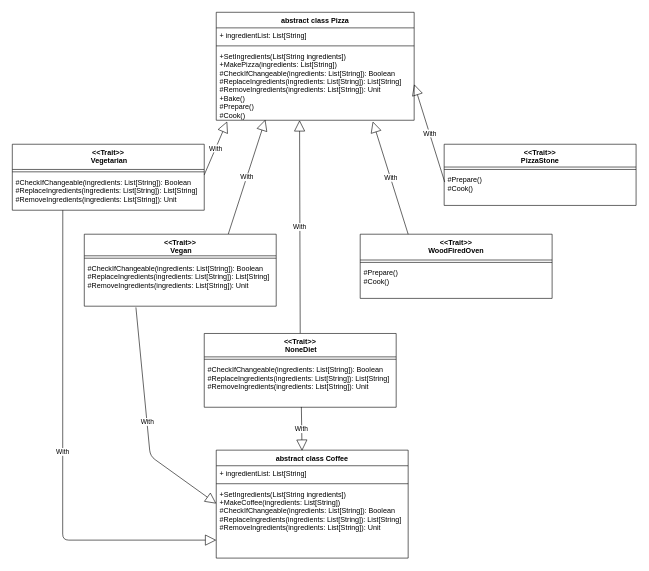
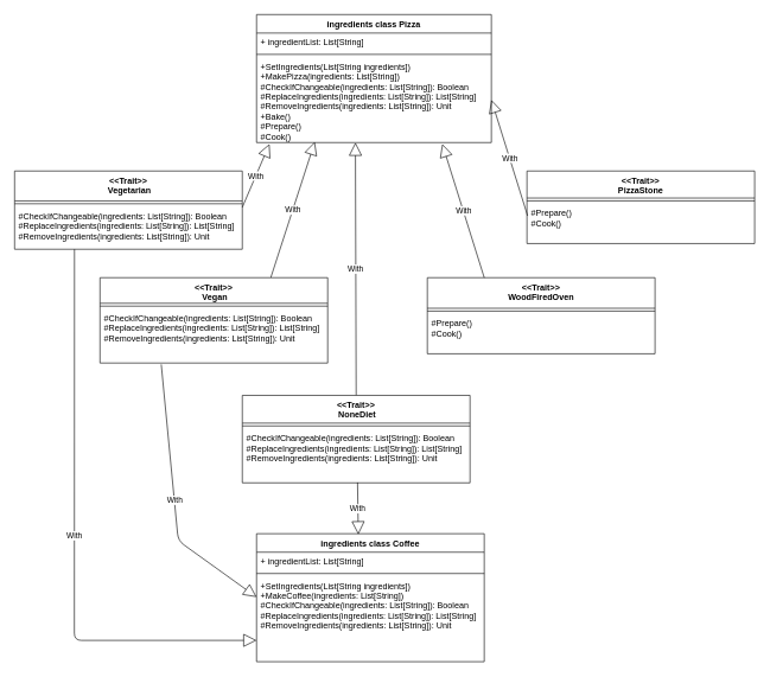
- <mxCell id="22" value="abstract class Pizza" style="swimlane;fontStyle=1;align=center;verticalAlign=top;childLayout=stackLayout;horizontal=1;startSize=26;horizontalStack=0;resizeParent=1;resizeParentMax=0;resizeLast=0;collapsible=1;marginBottom=0;" vertex="1" parent="1"><mxGeometry x="360" y="20" width="330" height="180" as="geometry" /></mxCell>
+ <mxCell id="22" value="ingredients class Pizza" style="swimlane;fontStyle=1;align=center;verticalAlign=top;childLayout=stackLayout;horizontal=1;startSize=26;horizontalStack=0;resizeParent=1;resizeParentMax=0;resizeLast=0;collapsible=1;marginBottom=0;" vertex="1" parent="1"><mxGeometry x="360" y="20" width="330" height="180" as="geometry" /></mxCell>
- <mxCell id="26" value="abstract class Coffee" style="swimlane;fontStyle=1;align=center;verticalAlign=top;childLayout=stackLayout;horizontal=1;startSize=26;horizontalStack=0;resizeParent=1;resizeParentMax=0;resizeLast=0;collapsible=1;marginBottom=0;" vertex="1" parent="1"><mxGeometry x="360" y="750" width="320" height="180" as="geometry" /></mxCell>
+ <mxCell id="26" value="ingredients class Coffee" style="swimlane;fontStyle=1;align=center;verticalAlign=top;childLayout=stackLayout;horizontal=1;startSize=26;horizontalStack=0;resizeParent=1;resizeParentMax=0;resizeLast=0;collapsible=1;marginBottom=0;" vertex="1" parent="1"><mxGeometry x="360" y="750" width="320" height="180" as="geometry" /></mxCell>
